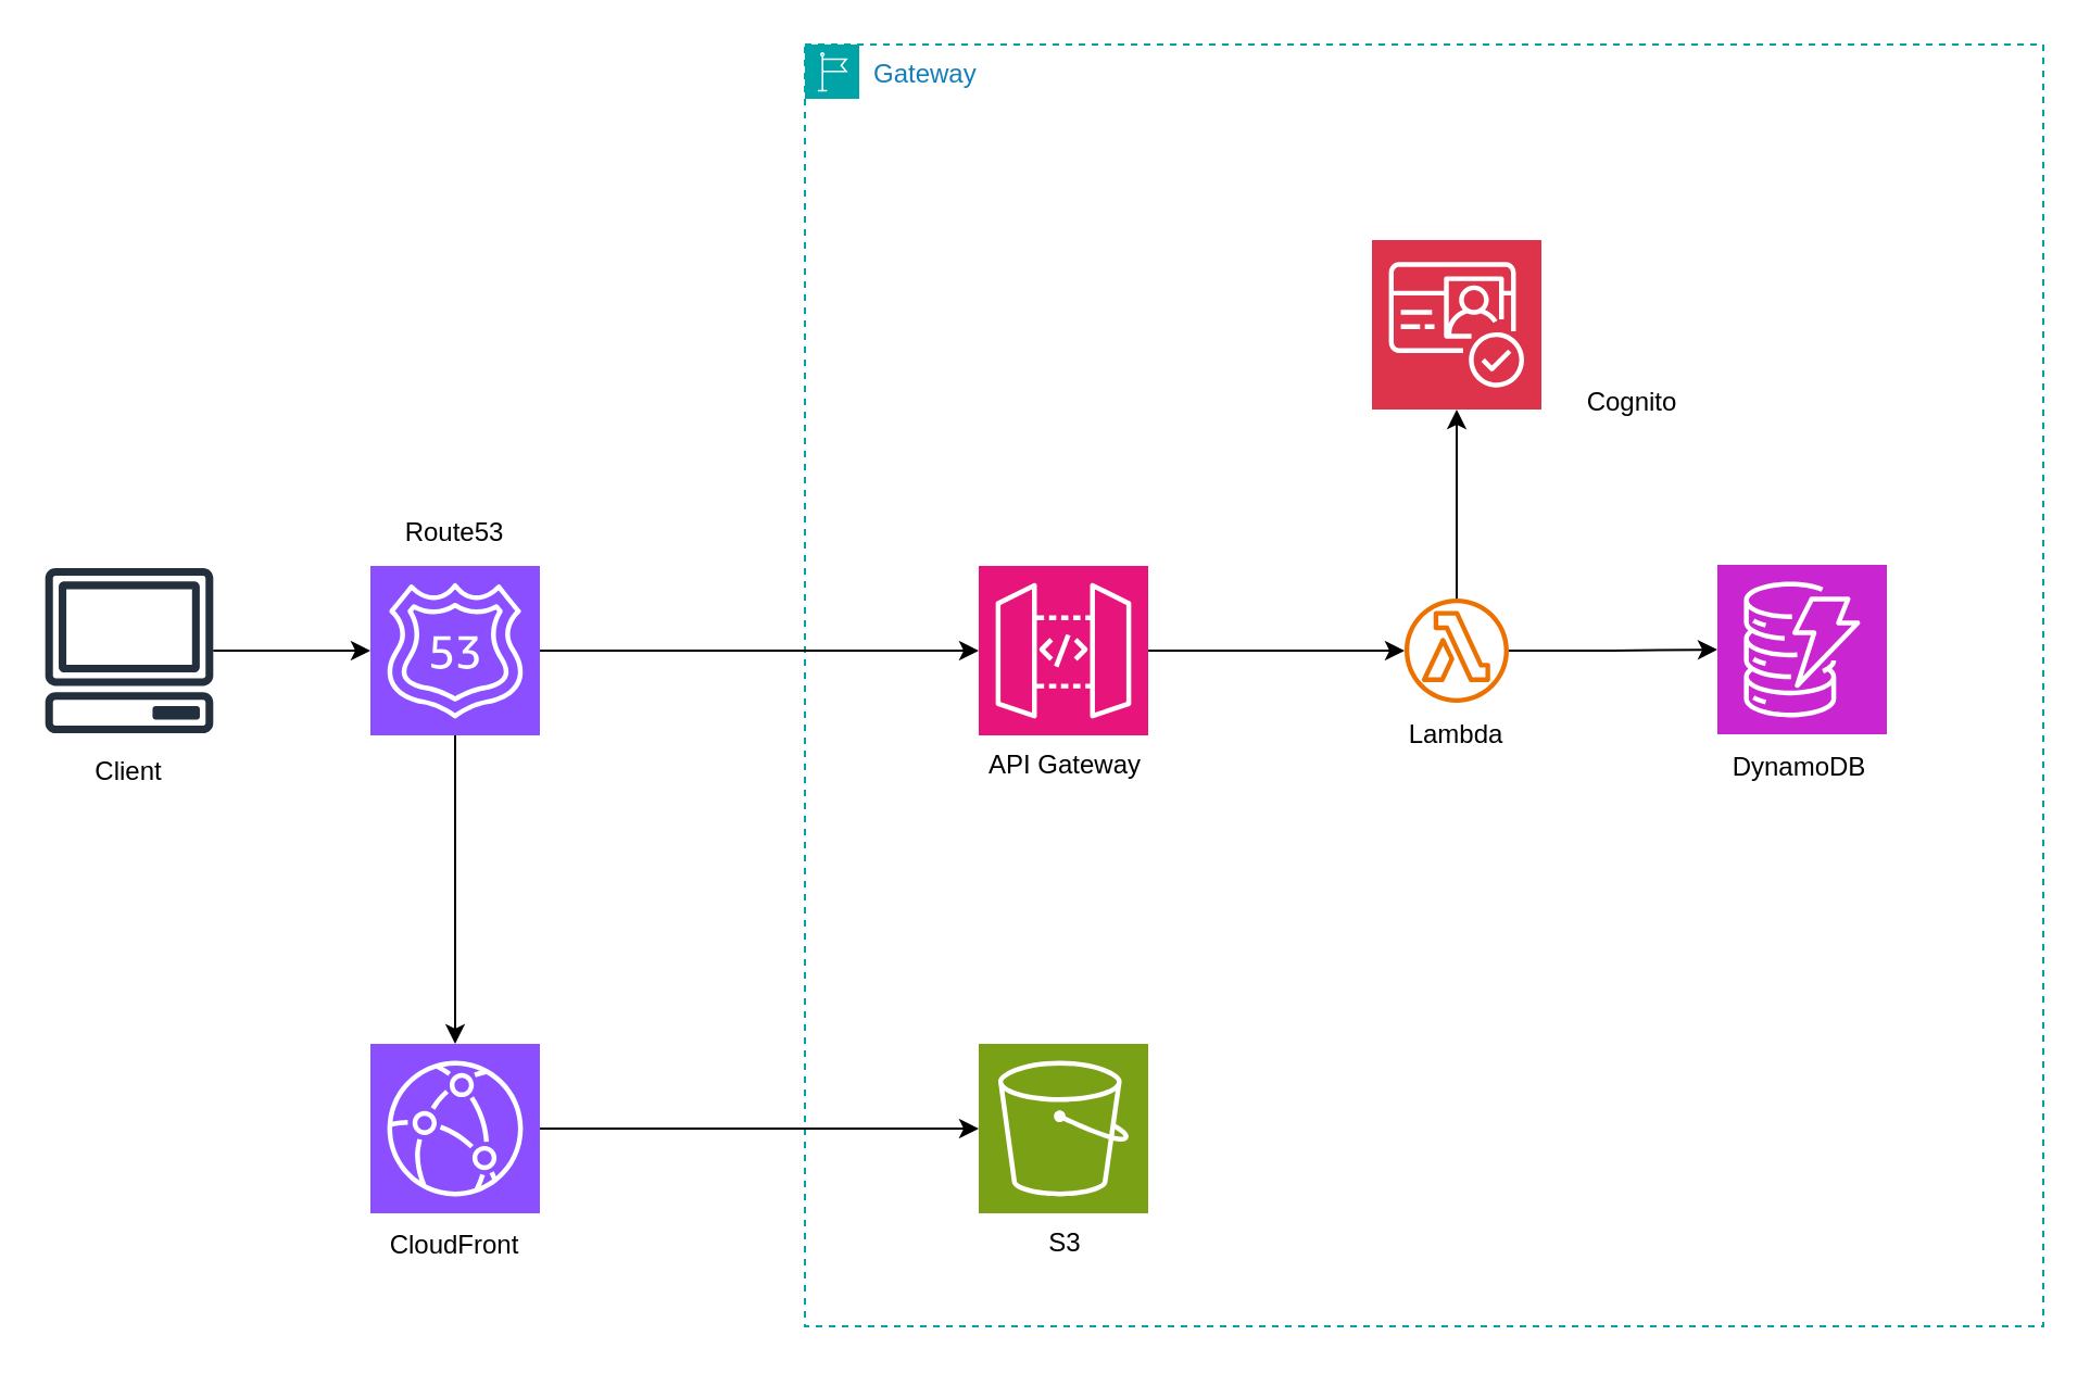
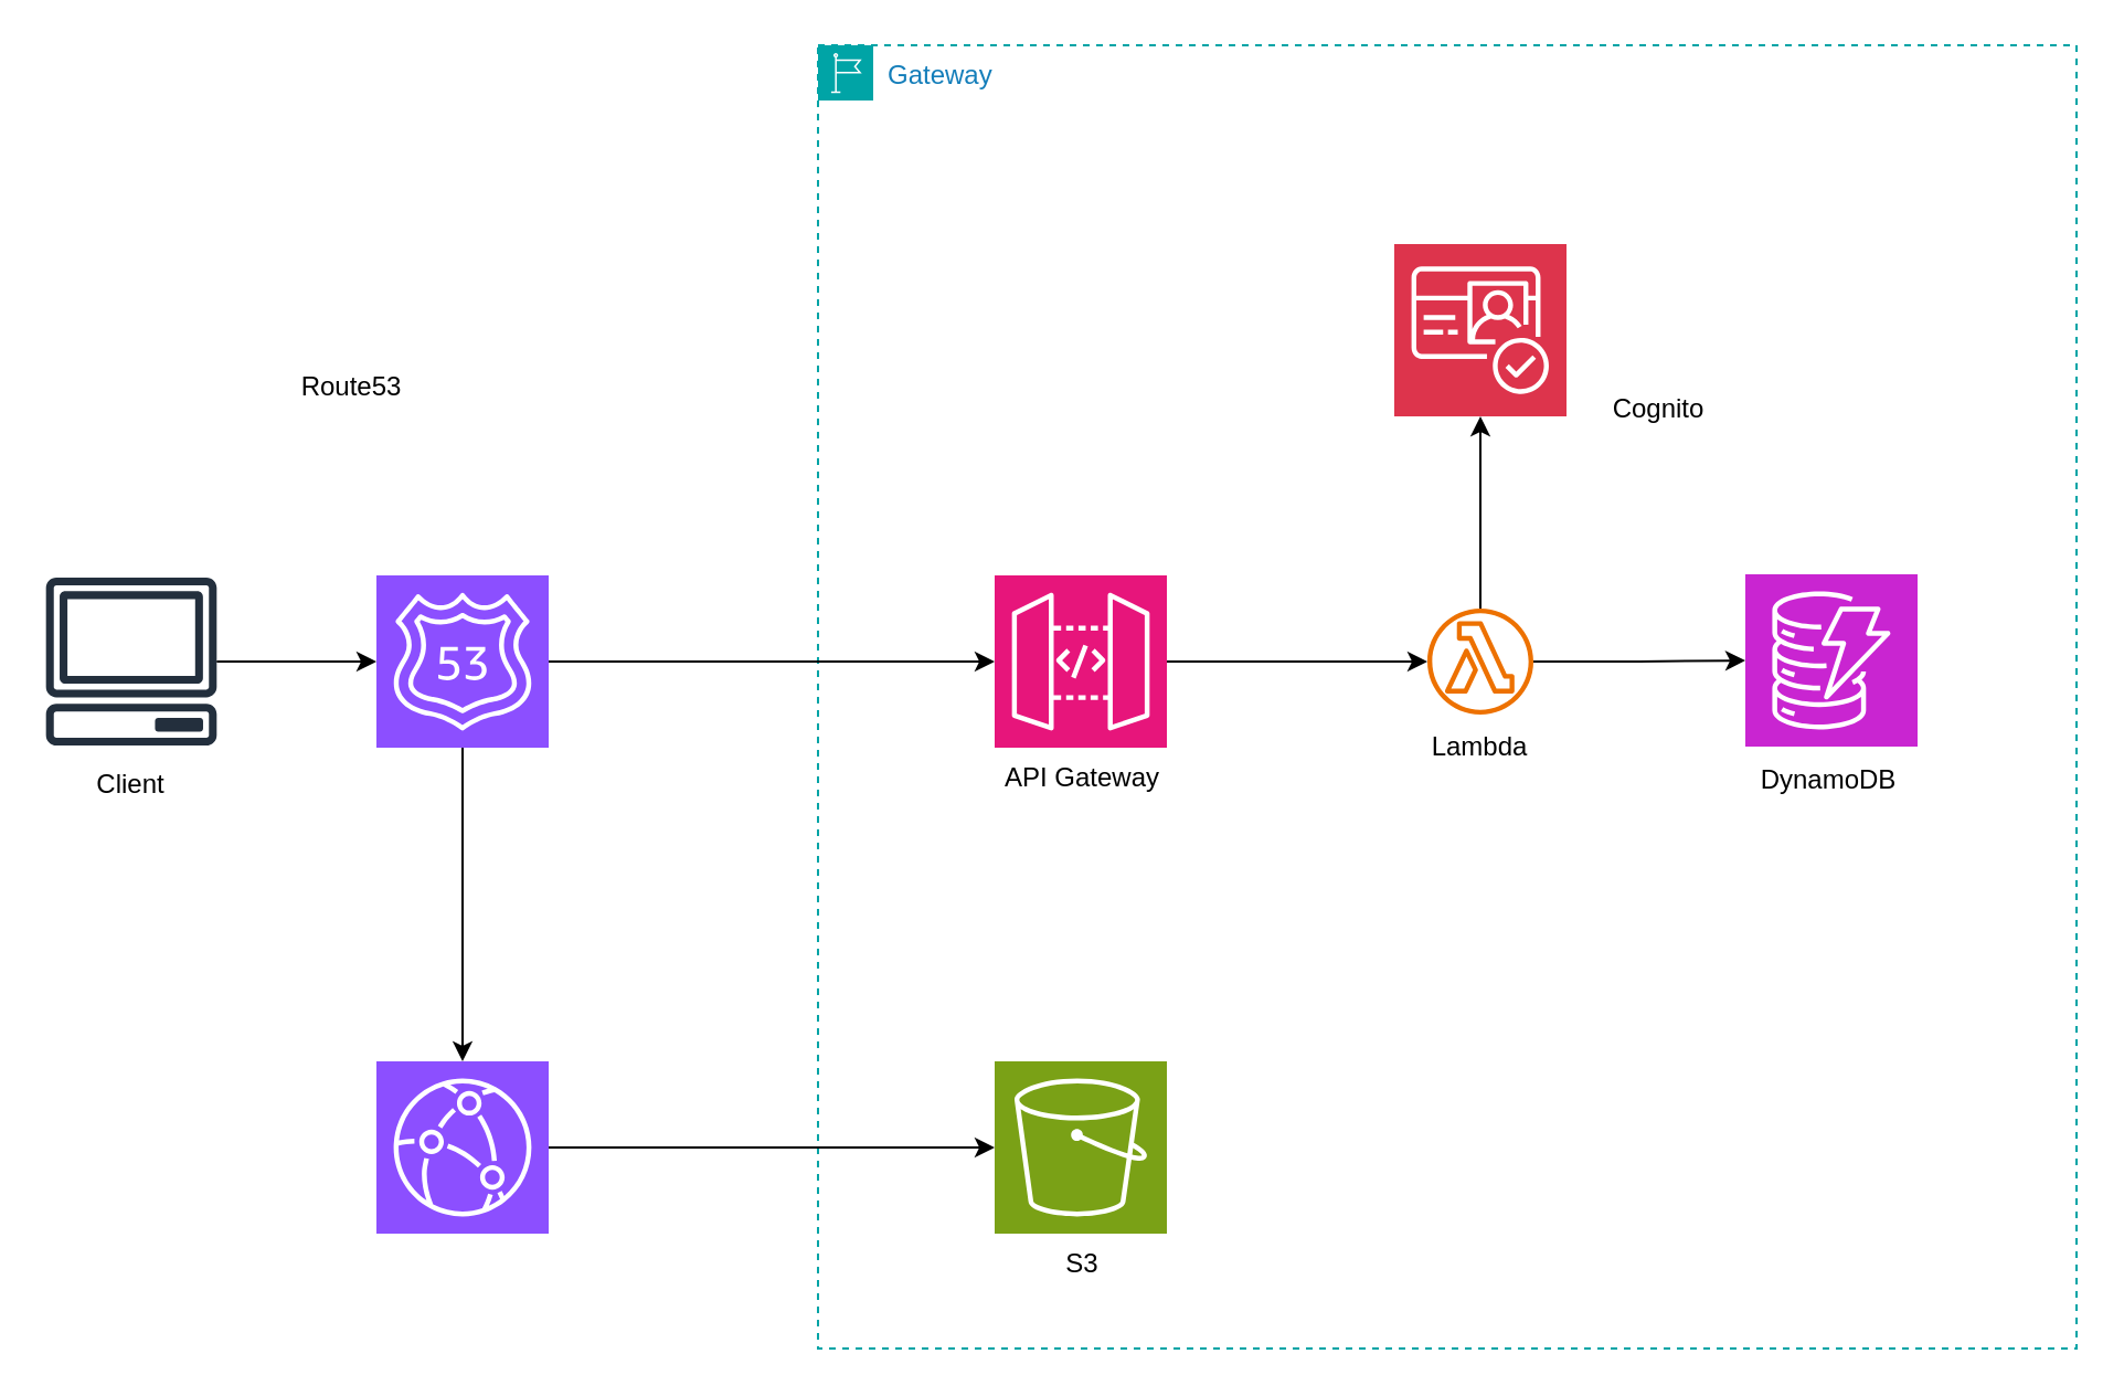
- <mxCell id="30" value="Route53" style="text;html=1;align=center;verticalAlign=middle;whiteSpace=wrap;rounded=0;" parent="1" vertex="1"><mxGeometry x="179" y="230" width="60" height="30" as="geometry" /></mxCell>
+ <mxCell id="30" value="Route53" style="text;html=1;align=center;verticalAlign=middle;whiteSpace=wrap;rounded=0;" parent="1" vertex="1"><mxGeometry x="129" y="160" width="60" height="30" as="geometry" /></mxCell>
- <mxCell id="26" value="CloudFront" style="text;html=1;align=center;verticalAlign=middle;whiteSpace=wrap;rounded=0;" parent="24" vertex="1"><mxGeometry x="9" y="78" width="60" height="30" as="geometry" /></mxCell>
